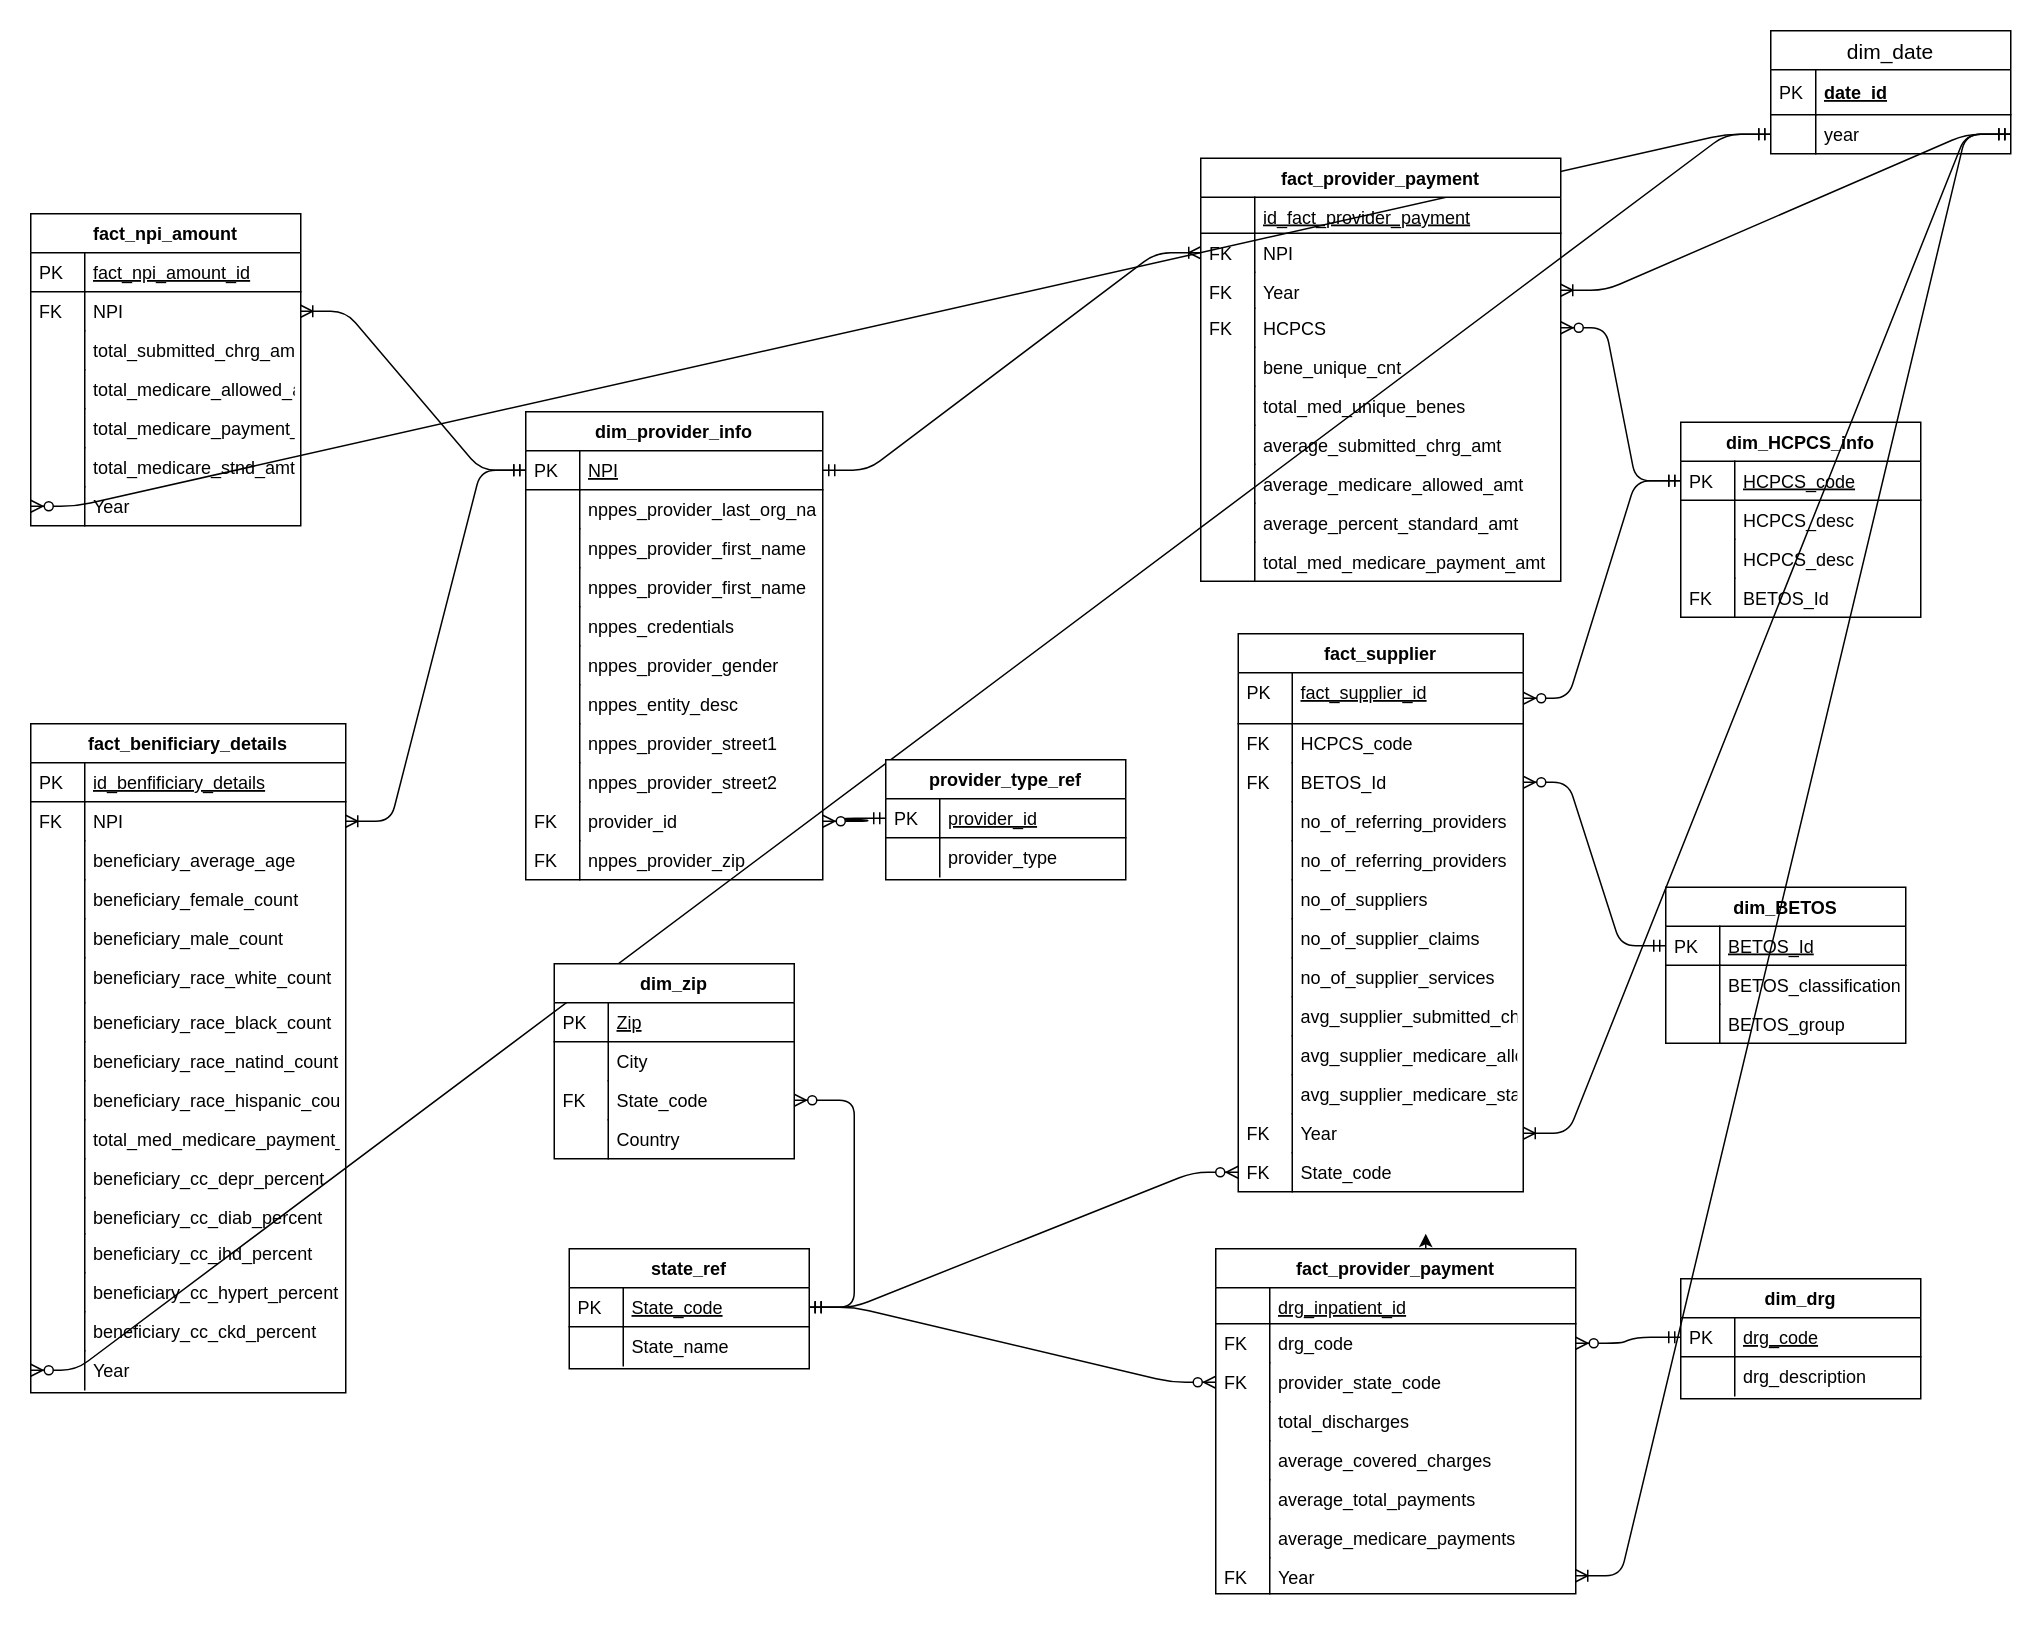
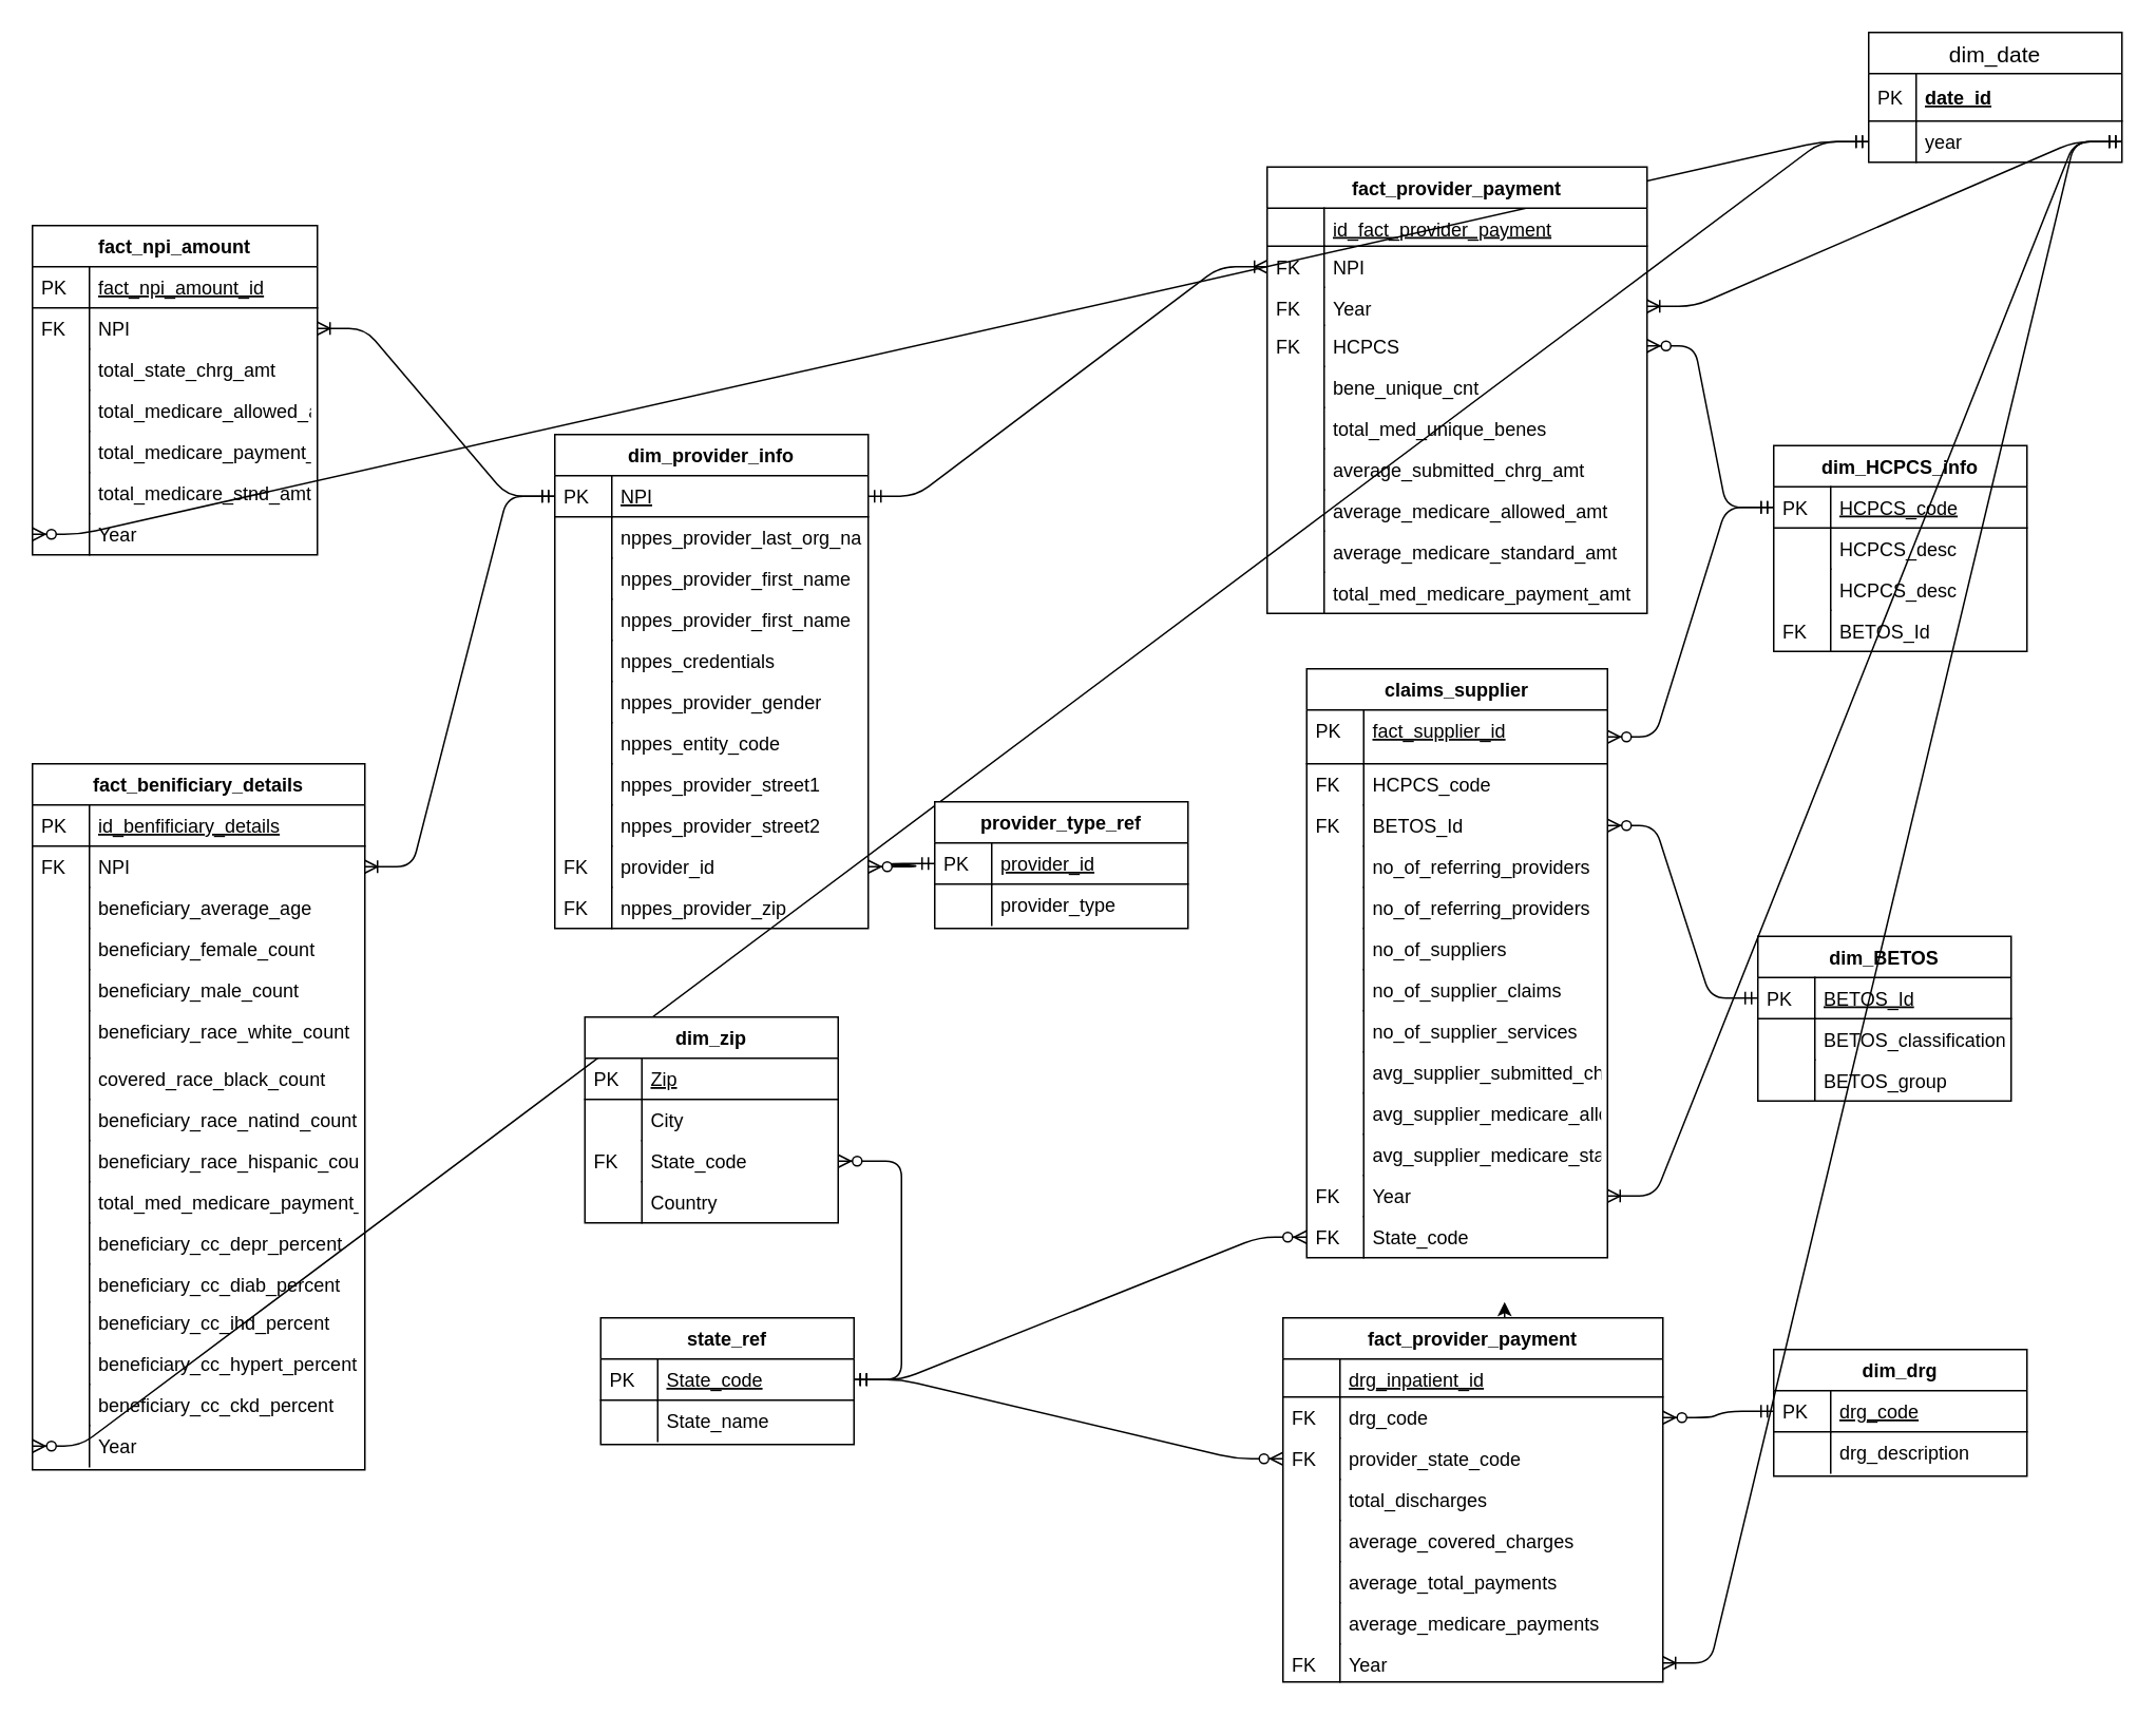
- <mxCell id="49" value="total_submitted_chrg_amt" style="shape=partialRectangle;top=0;left=0;right=0;bottom=0;align=left;verticalAlign=top;fillColor=none;spacingLeft=40;spacingRight=4;overflow=hidden;rotatable=0;points=[[0,0.5],[1,0.5]];portConstraint=eastwest;dropTarget=0;rounded=0;shadow=0;strokeWidth=1;" parent="44" vertex="1"><mxGeometry y="78" width="180" height="26" as="geometry" /></mxCell>
+ <mxCell id="49" value="total_state_chrg_amt" style="shape=partialRectangle;top=0;left=0;right=0;bottom=0;align=left;verticalAlign=top;fillColor=none;spacingLeft=40;spacingRight=4;overflow=hidden;rotatable=0;points=[[0,0.5],[1,0.5]];portConstraint=eastwest;dropTarget=0;rounded=0;shadow=0;strokeWidth=1;" parent="44" vertex="1"><mxGeometry y="78" width="180" height="26" as="geometry" /></mxCell>
- <mxCell id="123" value="average_percent_standard_amt" style="shape=partialRectangle;top=0;left=0;right=0;bottom=0;align=left;verticalAlign=top;fillColor=none;spacingLeft=40;spacingRight=4;overflow=hidden;rotatable=0;points=[[0,0.5],[1,0.5]];portConstraint=eastwest;dropTarget=0;rounded=0;shadow=0;strokeWidth=1;" parent="106" vertex="1"><mxGeometry y="230" width="240" height="26" as="geometry" /></mxCell>
+ <mxCell id="123" value="average_medicare_standard_amt" style="shape=partialRectangle;top=0;left=0;right=0;bottom=0;align=left;verticalAlign=top;fillColor=none;spacingLeft=40;spacingRight=4;overflow=hidden;rotatable=0;points=[[0,0.5],[1,0.5]];portConstraint=eastwest;dropTarget=0;rounded=0;shadow=0;strokeWidth=1;" parent="106" vertex="1"><mxGeometry y="230" width="240" height="26" as="geometry" /></mxCell>
- <mxCell id="127" value="fact_supplier" style="swimlane;fontStyle=1;childLayout=stackLayout;horizontal=1;startSize=26;horizontalStack=0;resizeParent=1;resizeLast=0;collapsible=1;marginBottom=0;rounded=0;shadow=0;strokeWidth=1;" parent="1" vertex="1"><mxGeometry x="825" y="422" width="190" height="372" as="geometry"><mxRectangle x="260" y="80" width="160" height="26" as="alternateBounds" /></mxGeometry></mxCell>
+ <mxCell id="127" value="claims_supplier" style="swimlane;fontStyle=1;childLayout=stackLayout;horizontal=1;startSize=26;horizontalStack=0;resizeParent=1;resizeLast=0;collapsible=1;marginBottom=0;rounded=0;shadow=0;strokeWidth=1;" parent="1" vertex="1"><mxGeometry x="825" y="422" width="190" height="372" as="geometry"><mxRectangle x="260" y="80" width="160" height="26" as="alternateBounds" /></mxGeometry></mxCell>
- <mxCell id="82" value="nppes_entity_desc" style="shape=partialRectangle;top=0;left=0;right=0;bottom=0;align=left;verticalAlign=top;fillColor=none;spacingLeft=40;spacingRight=4;overflow=hidden;rotatable=0;points=[[0,0.5],[1,0.5]];portConstraint=eastwest;dropTarget=0;rounded=0;shadow=0;strokeWidth=1;" parent="69" vertex="1"><mxGeometry y="182" width="198" height="26" as="geometry" /></mxCell>
+ <mxCell id="82" value="nppes_entity_code" style="shape=partialRectangle;top=0;left=0;right=0;bottom=0;align=left;verticalAlign=top;fillColor=none;spacingLeft=40;spacingRight=4;overflow=hidden;rotatable=0;points=[[0,0.5],[1,0.5]];portConstraint=eastwest;dropTarget=0;rounded=0;shadow=0;strokeWidth=1;" parent="69" vertex="1"><mxGeometry y="182" width="198" height="26" as="geometry" /></mxCell>
- <mxCell id="24" value="beneficiary_race_black_count" style="shape=partialRectangle;top=0;left=0;right=0;bottom=0;align=left;verticalAlign=top;fillColor=none;spacingLeft=40;spacingRight=4;overflow=hidden;rotatable=0;points=[[0,0.5],[1,0.5]];portConstraint=eastwest;dropTarget=0;rounded=0;shadow=0;strokeWidth=1;" parent="11" vertex="1"><mxGeometry y="186" width="210" height="26" as="geometry" /></mxCell>
+ <mxCell id="24" value="covered_race_black_count" style="shape=partialRectangle;top=0;left=0;right=0;bottom=0;align=left;verticalAlign=top;fillColor=none;spacingLeft=40;spacingRight=4;overflow=hidden;rotatable=0;points=[[0,0.5],[1,0.5]];portConstraint=eastwest;dropTarget=0;rounded=0;shadow=0;strokeWidth=1;" parent="11" vertex="1"><mxGeometry y="186" width="210" height="26" as="geometry" /></mxCell>
